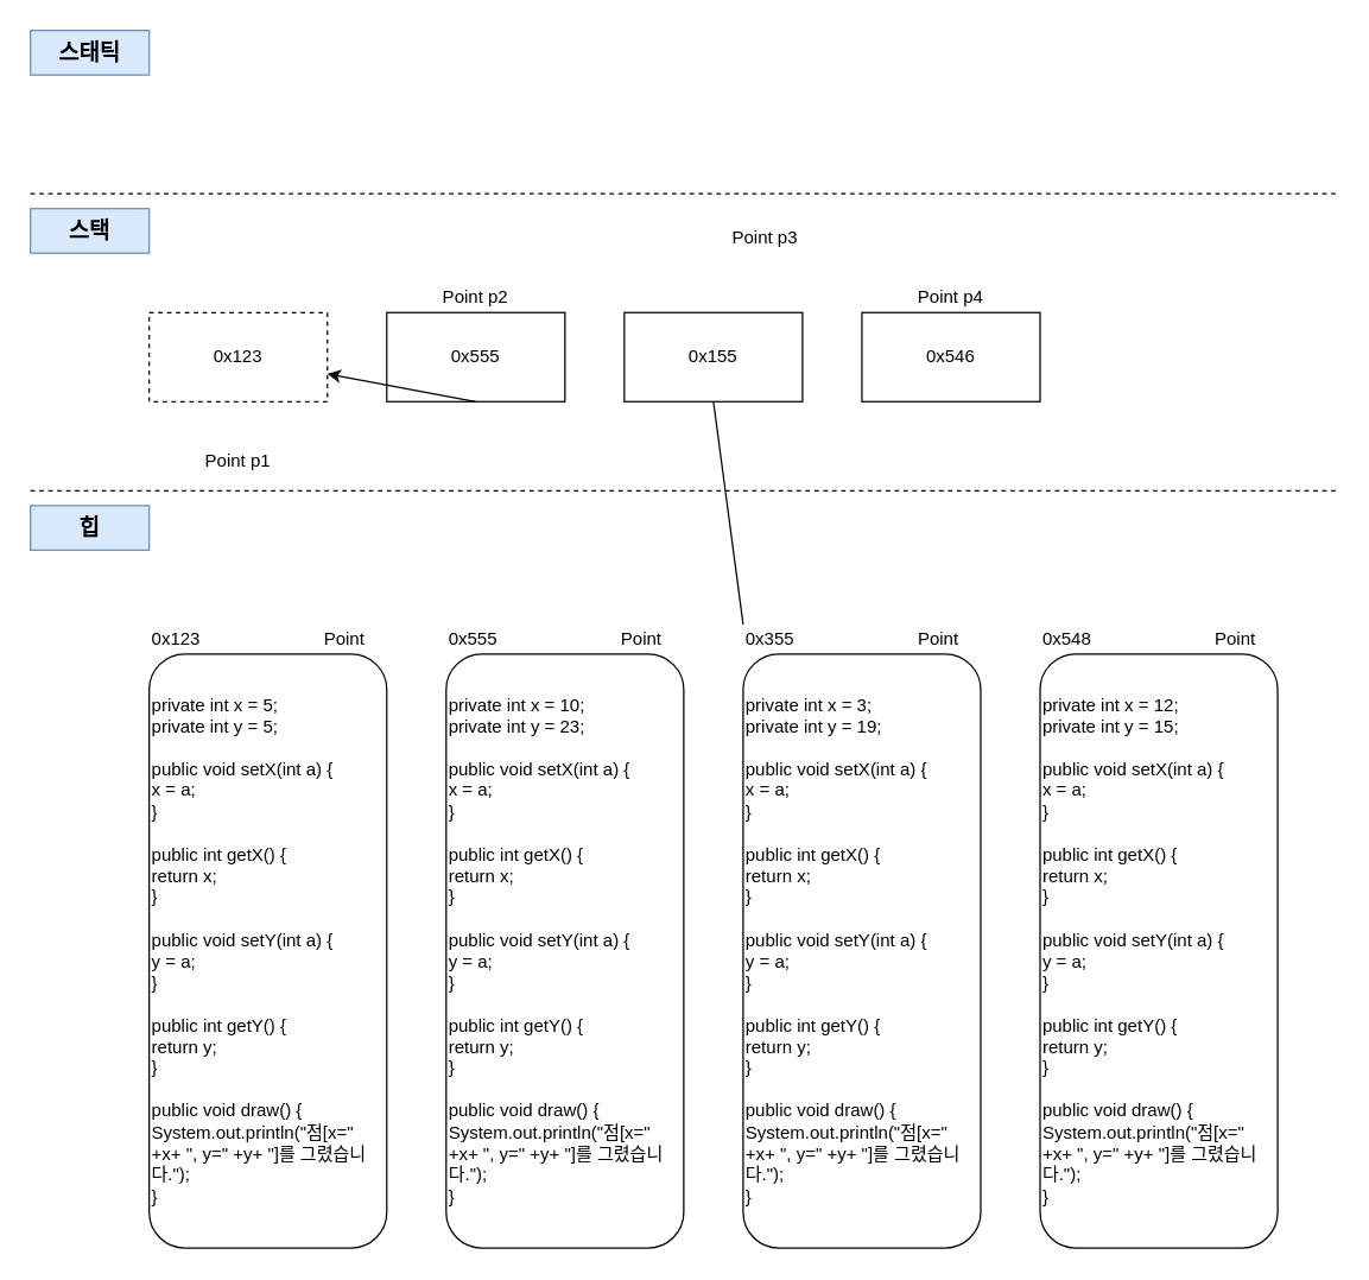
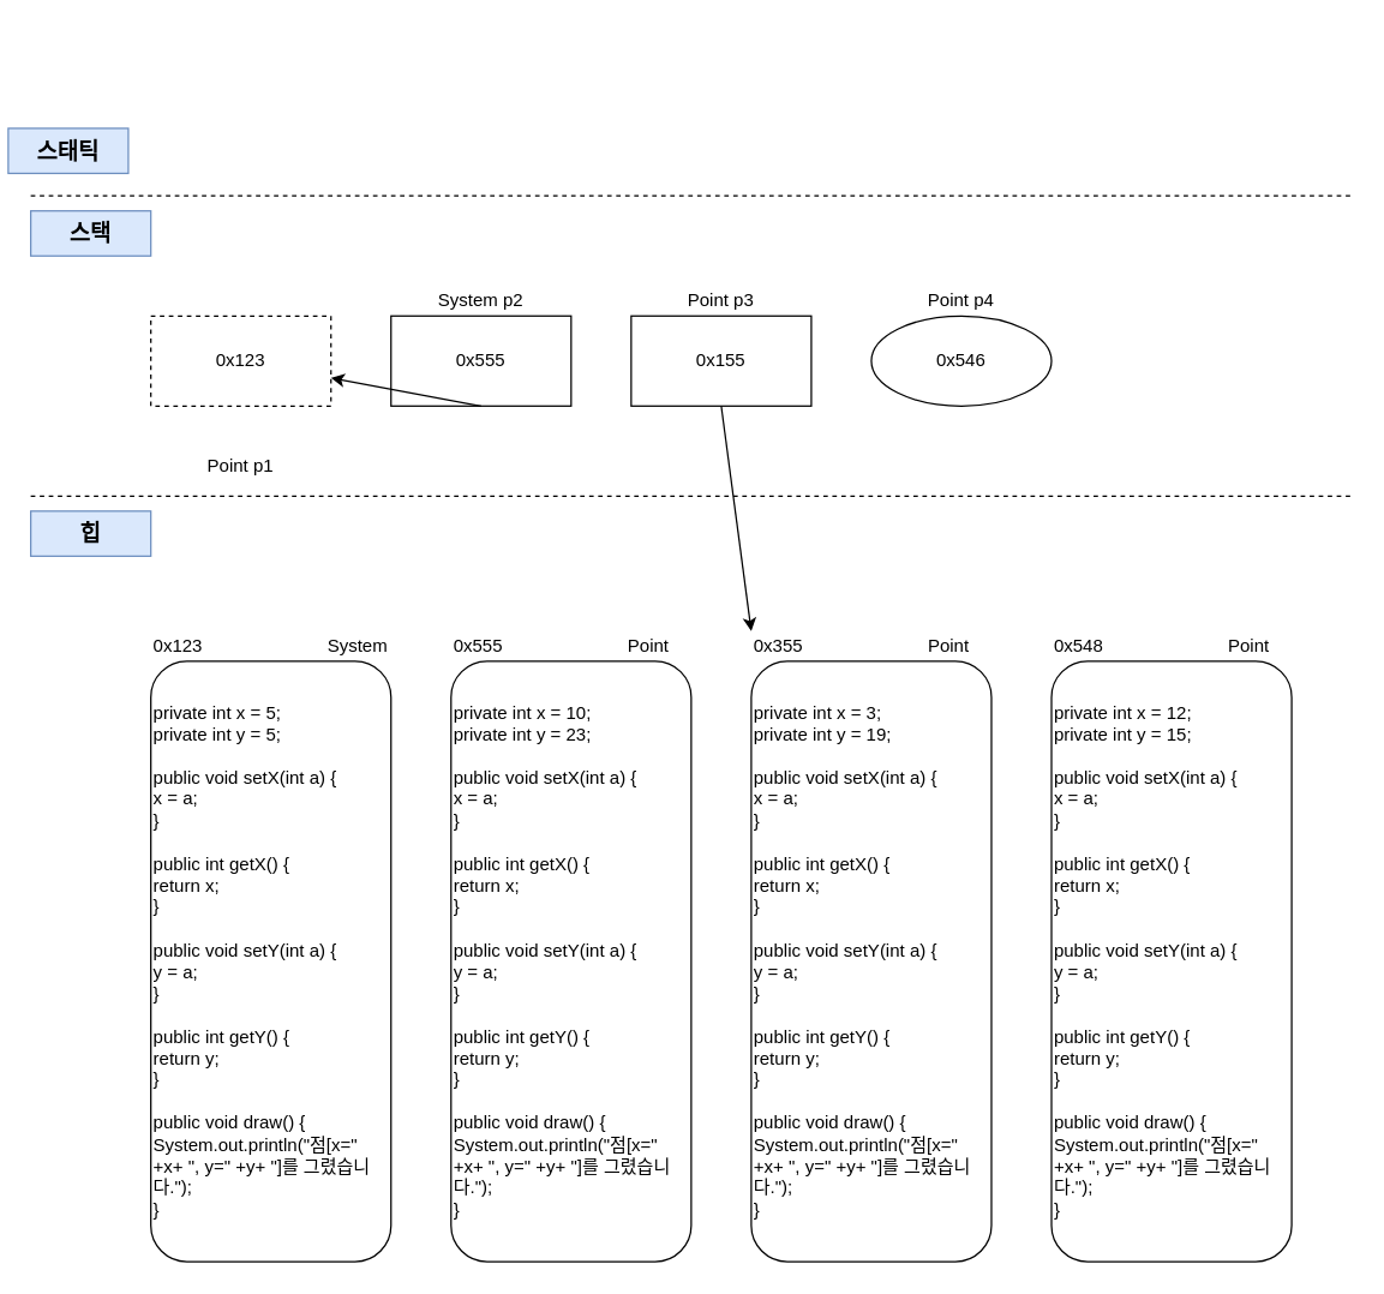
- <mxCell id="6" value="&lt;font style=&quot;font-size: 15px&quot;&gt;&lt;b&gt;스태틱&lt;/b&gt;&lt;/font&gt;" style="text;html=1;strokeColor=#6c8ebf;fillColor=#dae8fc;align=center;verticalAlign=middle;whiteSpace=wrap;rounded=0;" vertex="1" parent="1"><mxGeometry y="20" width="80" height="30" as="geometry" x="20" /></mxCell>
+ <mxCell id="6" value="&lt;font style=&quot;font-size: 15px&quot;&gt;&lt;b&gt;스태틱&lt;/b&gt;&lt;/font&gt;" style="text;html=1;strokeColor=#6c8ebf;fillColor=#dae8fc;align=center;verticalAlign=middle;whiteSpace=wrap;rounded=0;" vertex="1" parent="1"><mxGeometry x="5" y="85" width="80" height="30" as="geometry" /></mxCell>
- <mxCell id="12" value="Point p3" style="text;html=1;strokeColor=none;fillColor=none;align=center;verticalAlign=middle;whiteSpace=wrap;rounded=0;" vertex="1" parent="1"><mxGeometry x="455" y="150" width="120" height="20" as="geometry" /></mxCell>
+ <mxCell id="12" value="Point p3" style="text;html=1;strokeColor=none;fillColor=none;align=center;verticalAlign=middle;whiteSpace=wrap;rounded=0;" vertex="1" parent="1"><mxGeometry x="420" y="190" width="120" height="20" as="geometry" /></mxCell>
- <mxCell id="11" value="Point p2" style="text;html=1;strokeColor=none;fillColor=none;align=center;verticalAlign=middle;whiteSpace=wrap;rounded=0;" vertex="1" parent="1"><mxGeometry x="260" y="190" width="120" height="20" as="geometry" /></mxCell>
+ <mxCell id="11" value="System p2" style="text;html=1;strokeColor=none;fillColor=none;align=center;verticalAlign=middle;whiteSpace=wrap;rounded=0;" vertex="1" parent="1"><mxGeometry x="260" y="190" width="120" height="20" as="geometry" /></mxCell>
- <mxCell id="21" value="0x546" style="rounded=0;whiteSpace=wrap;html=1;" vertex="1" parent="1"><mxGeometry x="580" y="210" width="120" height="60" as="geometry" /></mxCell>
+ <mxCell id="21" value="0x546" style="ellipse;whiteSpace=wrap;html=1;" vertex="1" parent="1"><mxGeometry x="580" y="210" width="120" height="60" as="geometry" /></mxCell>
- <mxCell id="20" value="" style="endArrow=none;html=1;exitX=0.5;exitY=1;exitDx=0;exitDy=0;entryX=0;entryY=0;entryDx=0;entryDy=0;" edge="1" parent="1" source="9" target="18"><mxGeometry width="50" height="50" relative="1" as="geometry"><mxPoint x="370" y="490" as="sourcePoint" /><mxPoint x="420" y="440" as="targetPoint" /></mxGeometry></mxCell>
+ <mxCell id="20" value="" style="endArrow=classic;html=1;exitX=0.5;exitY=1;exitDx=0;exitDy=0;entryX=0;entryY=0;entryDx=0;entryDy=0;" edge="1" parent="1" source="9" target="18"><mxGeometry width="50" height="50" relative="1" as="geometry"><mxPoint x="370" y="490" as="sourcePoint" /><mxPoint x="420" y="440" as="targetPoint" /></mxGeometry></mxCell>
- <mxCell id="14" value="&lt;div&gt;&lt;span&gt;0x123&amp;nbsp; &amp;nbsp; &amp;nbsp; &amp;nbsp; &amp;nbsp; &amp;nbsp; &amp;nbsp; &amp;nbsp; &amp;nbsp; &amp;nbsp; &amp;nbsp; &amp;nbsp; &amp;nbsp;Point&lt;/span&gt;&lt;/div&gt;" style="text;html=1;strokeColor=none;fillColor=none;align=left;verticalAlign=middle;whiteSpace=wrap;rounded=0;" vertex="1" parent="1"><mxGeometry x="100" y="420" width="160" height="20" as="geometry" /></mxCell>
+ <mxCell id="14" value="&lt;div&gt;&lt;span&gt;0x123&amp;nbsp; &amp;nbsp; &amp;nbsp; &amp;nbsp; &amp;nbsp; &amp;nbsp; &amp;nbsp; &amp;nbsp; &amp;nbsp; &amp;nbsp; &amp;nbsp; &amp;nbsp; &amp;nbsp;System&lt;/span&gt;&lt;/div&gt;" style="text;html=1;strokeColor=none;fillColor=none;align=left;verticalAlign=middle;whiteSpace=wrap;rounded=0;" vertex="1" parent="1"><mxGeometry x="100" y="420" width="160" height="20" as="geometry" /></mxCell>
